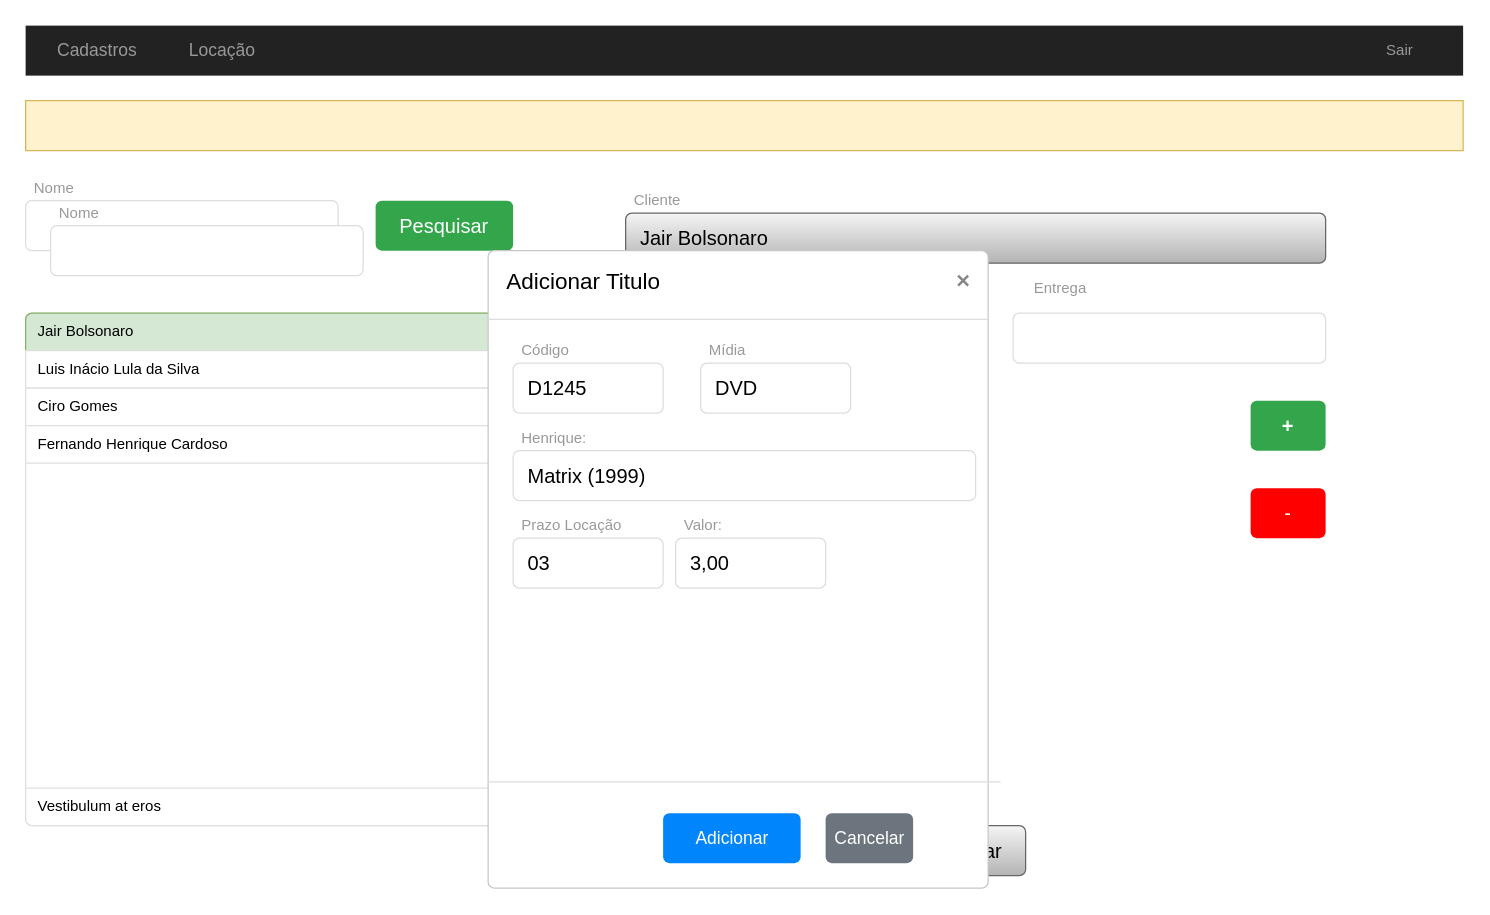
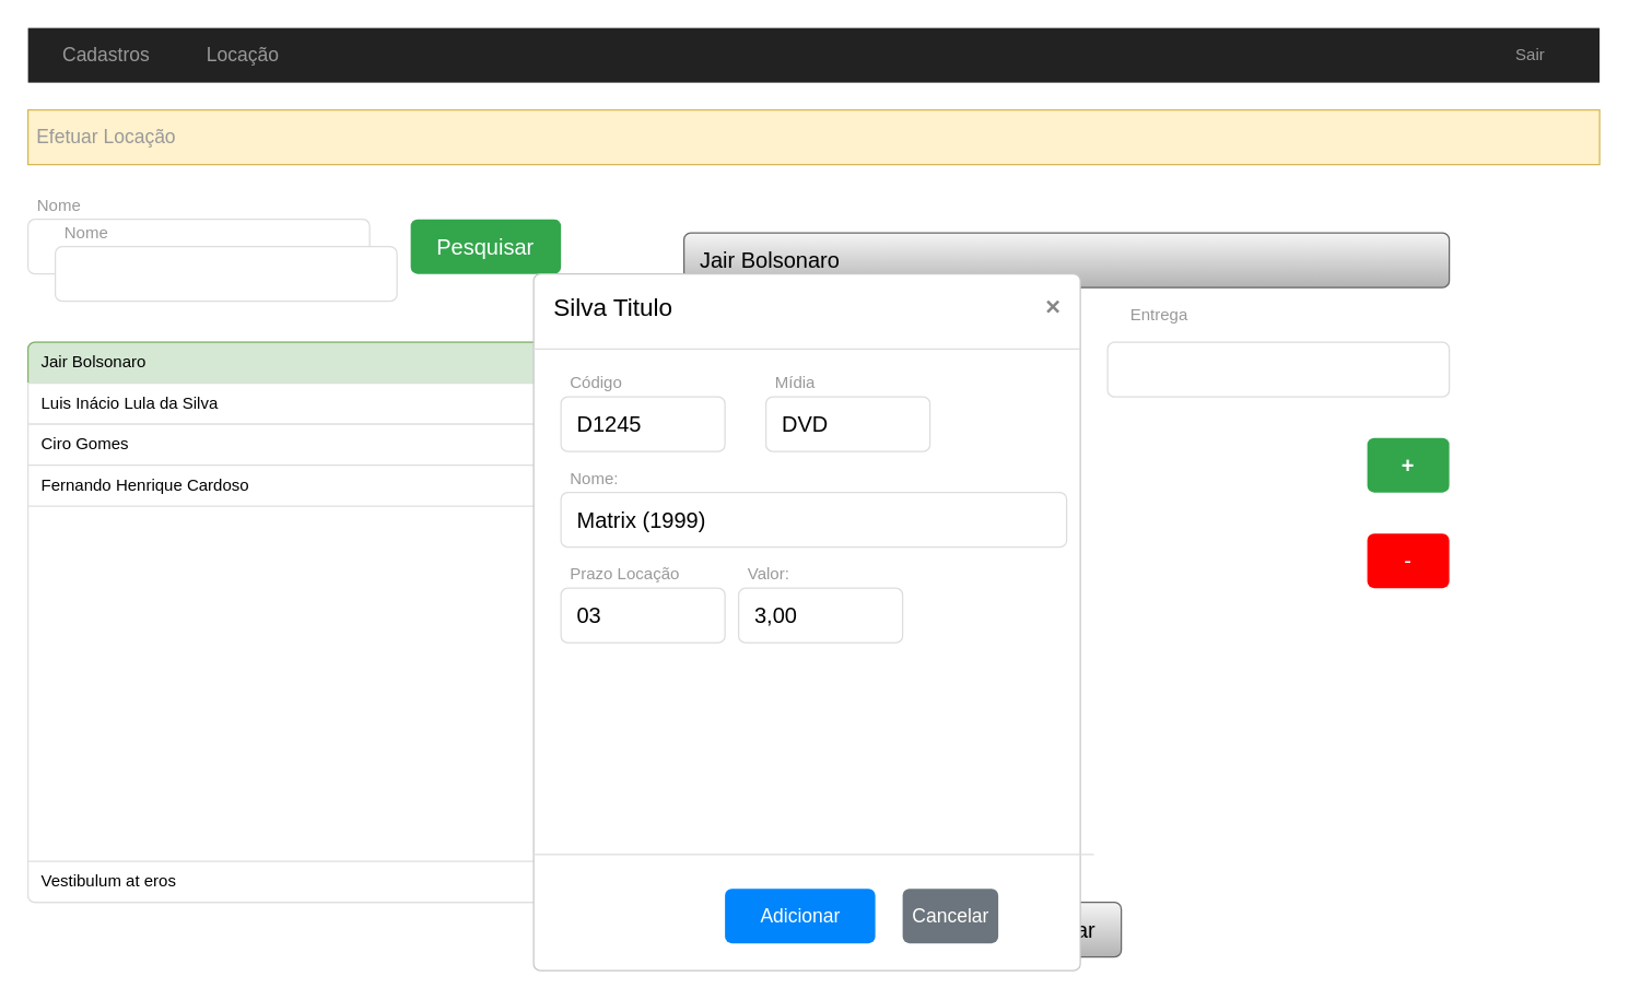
+ <mxCell id="29" value="Efetuar Locação" style="html=1;shadow=0;dashed=0;fillColor=none;strokeColor=none;shape=mxgraph.bootstrap.rect;fontColor=#999999;fontSize=14;whiteSpace=wrap;" vertex="1" parent="28"><mxGeometry width="115" height="40" as="geometry" /></mxCell>
- <mxCell id="15" value="Cliente" style="html=1;shadow=0;dashed=0;shape=mxgraph.bootstrap.rect;strokeColor=none;fillColor=none;fontColor=#999999;align=left;spacingLeft=5;whiteSpace=wrap;rounded=0;" vertex="1" parent="1"><mxGeometry x="500" y="150" width="200" height="20" as="geometry" /></mxCell>
- <mxCell id="30" value="Adicionar Titulo" style="html=1;shadow=0;dashed=0;shape=mxgraph.bootstrap.rrect;rSize=5;html=1;strokeColor=#C8C8C8;fillColor=#ffffff;whiteSpace=wrap;verticalAlign=top;align=left;fontSize=18;spacing=15;spacingTop=-5;" vertex="1" parent="1"><mxGeometry x="390" y="200" width="400" height="510" as="geometry" /></mxCell>
+ <mxCell id="30" value="Silva Titulo" style="html=1;shadow=0;dashed=0;shape=mxgraph.bootstrap.rrect;rSize=5;html=1;strokeColor=#C8C8C8;fillColor=#ffffff;whiteSpace=wrap;verticalAlign=top;align=left;fontSize=18;spacing=15;spacingTop=-5;" vertex="1" parent="1"><mxGeometry x="390" y="200" width="400" height="510" as="geometry" /></mxCell>
- <mxCell id="38" value="Henrique:" style="html=1;shadow=0;dashed=0;shape=mxgraph.bootstrap.rect;strokeColor=none;fillColor=none;fontColor=#999999;align=left;spacingLeft=5;whiteSpace=wrap;rounded=0;" vertex="1" parent="30"><mxGeometry x="20" y="140" width="200" height="20" as="geometry" /></mxCell>
+ <mxCell id="38" value="Nome:" style="html=1;shadow=0;dashed=0;shape=mxgraph.bootstrap.rect;strokeColor=none;fillColor=none;fontColor=#999999;align=left;spacingLeft=5;whiteSpace=wrap;rounded=0;" vertex="1" parent="30"><mxGeometry x="20" y="140" width="200" height="20" as="geometry" /></mxCell>
